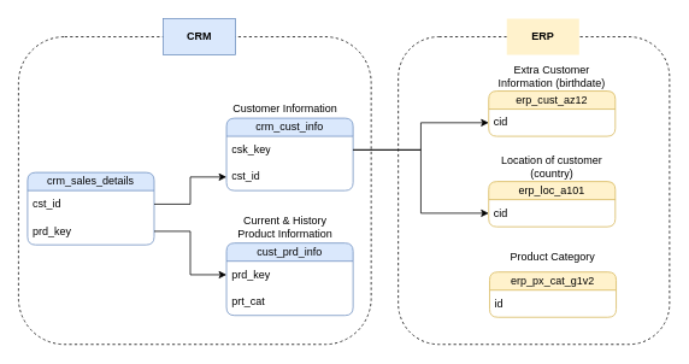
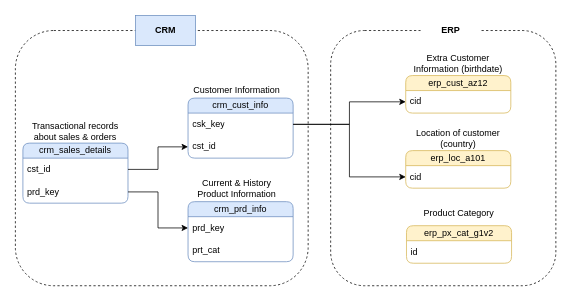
- <mxCell id="30" value="ERP" style="rounded=0;whiteSpace=wrap;html=1;strokeColor=none;fontStyle=1;fillColor=#fff2cc;" parent="1" vertex="1"><mxGeometry x="560" y="20" width="80" height="40" as="geometry" /></mxCell>
+ <mxCell id="30" value="ERP" style="rounded=0;whiteSpace=wrap;html=1;strokeColor=none;fontStyle=1;fillColor=#ffffff;" parent="1" vertex="1"><mxGeometry x="560" y="20" width="80" height="40" as="geometry" /></mxCell>
+ <mxCell id="14" value="Transactional records about sales &amp;amp; orders" style="text;html=1;align=center;verticalAlign=middle;whiteSpace=wrap;rounded=0;" parent="1" vertex="1"><mxGeometry x="35" y="160" width="130" height="30" as="geometry" /></mxCell>
- <mxCell id="7" value="cust_prd_info" style="swimlane;fontStyle=0;childLayout=stackLayout;horizontal=1;startSize=20;horizontalStack=0;resizeParent=1;resizeParentMax=0;resizeLast=0;collapsible=1;marginBottom=0;whiteSpace=wrap;html=1;rounded=1;fillColor=#dae8fc;strokeColor=#6c8ebf;" parent="1" vertex="1"><mxGeometry x="250" y="268" width="140" height="80" as="geometry" /></mxCell>
+ <mxCell id="7" value="crm_prd_info" style="swimlane;fontStyle=0;childLayout=stackLayout;horizontal=1;startSize=20;horizontalStack=0;resizeParent=1;resizeParentMax=0;resizeLast=0;collapsible=1;marginBottom=0;whiteSpace=wrap;html=1;rounded=1;fillColor=#dae8fc;strokeColor=#6c8ebf;" parent="1" vertex="1"><mxGeometry x="250" y="268" width="140" height="80" as="geometry" /></mxCell>
